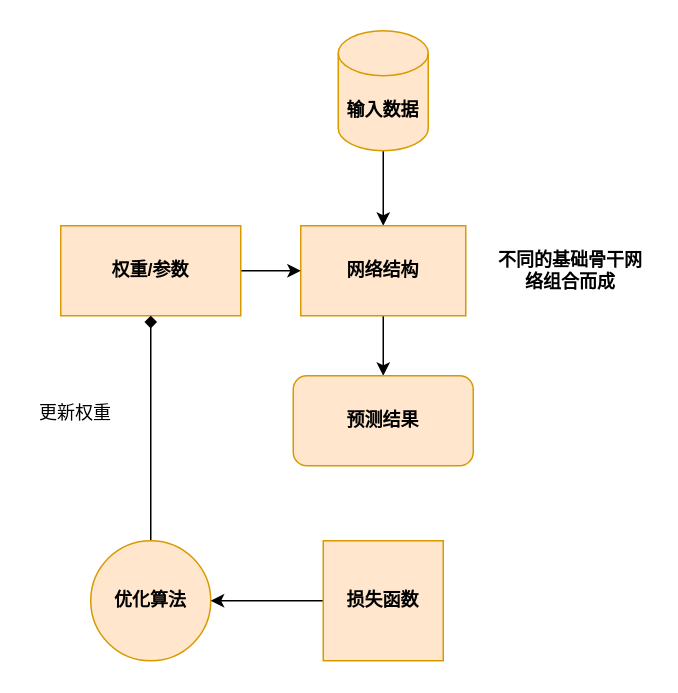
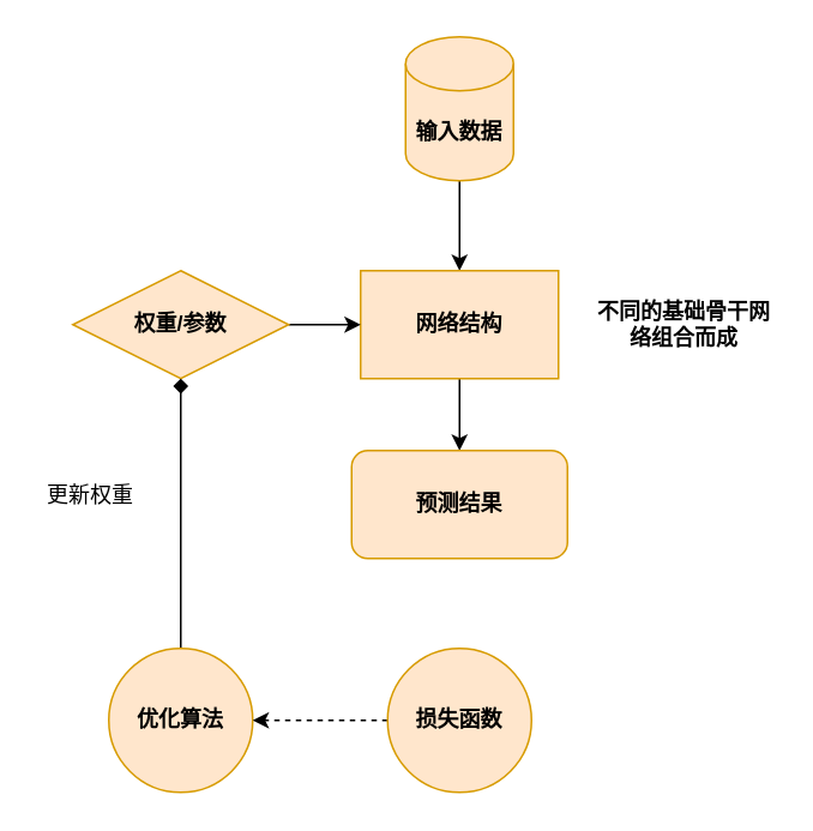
- <mxCell id="8" value="权重/参数" style="whiteSpace=wrap;html=1;fillColor=#ffe6cc;strokeColor=#d79b00;fontStyle=1;" vertex="1" parent="1"><mxGeometry x="40" y="150" width="120" height="60" as="geometry" /></mxCell>
+ <mxCell id="8" value="权重/参数" style="rhombus;whiteSpace=wrap;html=1;fillColor=#ffe6cc;strokeColor=#d79b00;fontStyle=1;" vertex="1" parent="1"><mxGeometry x="40" y="150" width="120" height="60" as="geometry" /></mxCell>
- <mxCell id="11" value="" style="edgeStyle=orthogonalEdgeStyle;rounded=0;orthogonalLoop=1;jettySize=auto;html=1;" edge="1" parent="1" source="12" target="10"><mxGeometry relative="1" as="geometry" /></mxCell>
+ <mxCell id="11" value="" style="edgeStyle=orthogonalEdgeStyle;rounded=0;orthogonalLoop=1;jettySize=auto;html=1;dashed=1;" edge="1" parent="1" source="12" target="10"><mxGeometry relative="1" as="geometry" /></mxCell>
- <mxCell id="12" value="损失函数" style="whiteSpace=wrap;html=1;fillColor=#ffe6cc;strokeColor=#d79b00;fontStyle=1;rounded=0;" vertex="1" parent="1"><mxGeometry x="215" y="360" width="80" height="80" as="geometry" /></mxCell>
+ <mxCell id="12" value="损失函数" style="ellipse;whiteSpace=wrap;html=1;fillColor=#ffe6cc;strokeColor=#d79b00;fontStyle=1;" vertex="1" parent="1"><mxGeometry x="215" y="360" width="80" height="80" as="geometry" /></mxCell>
